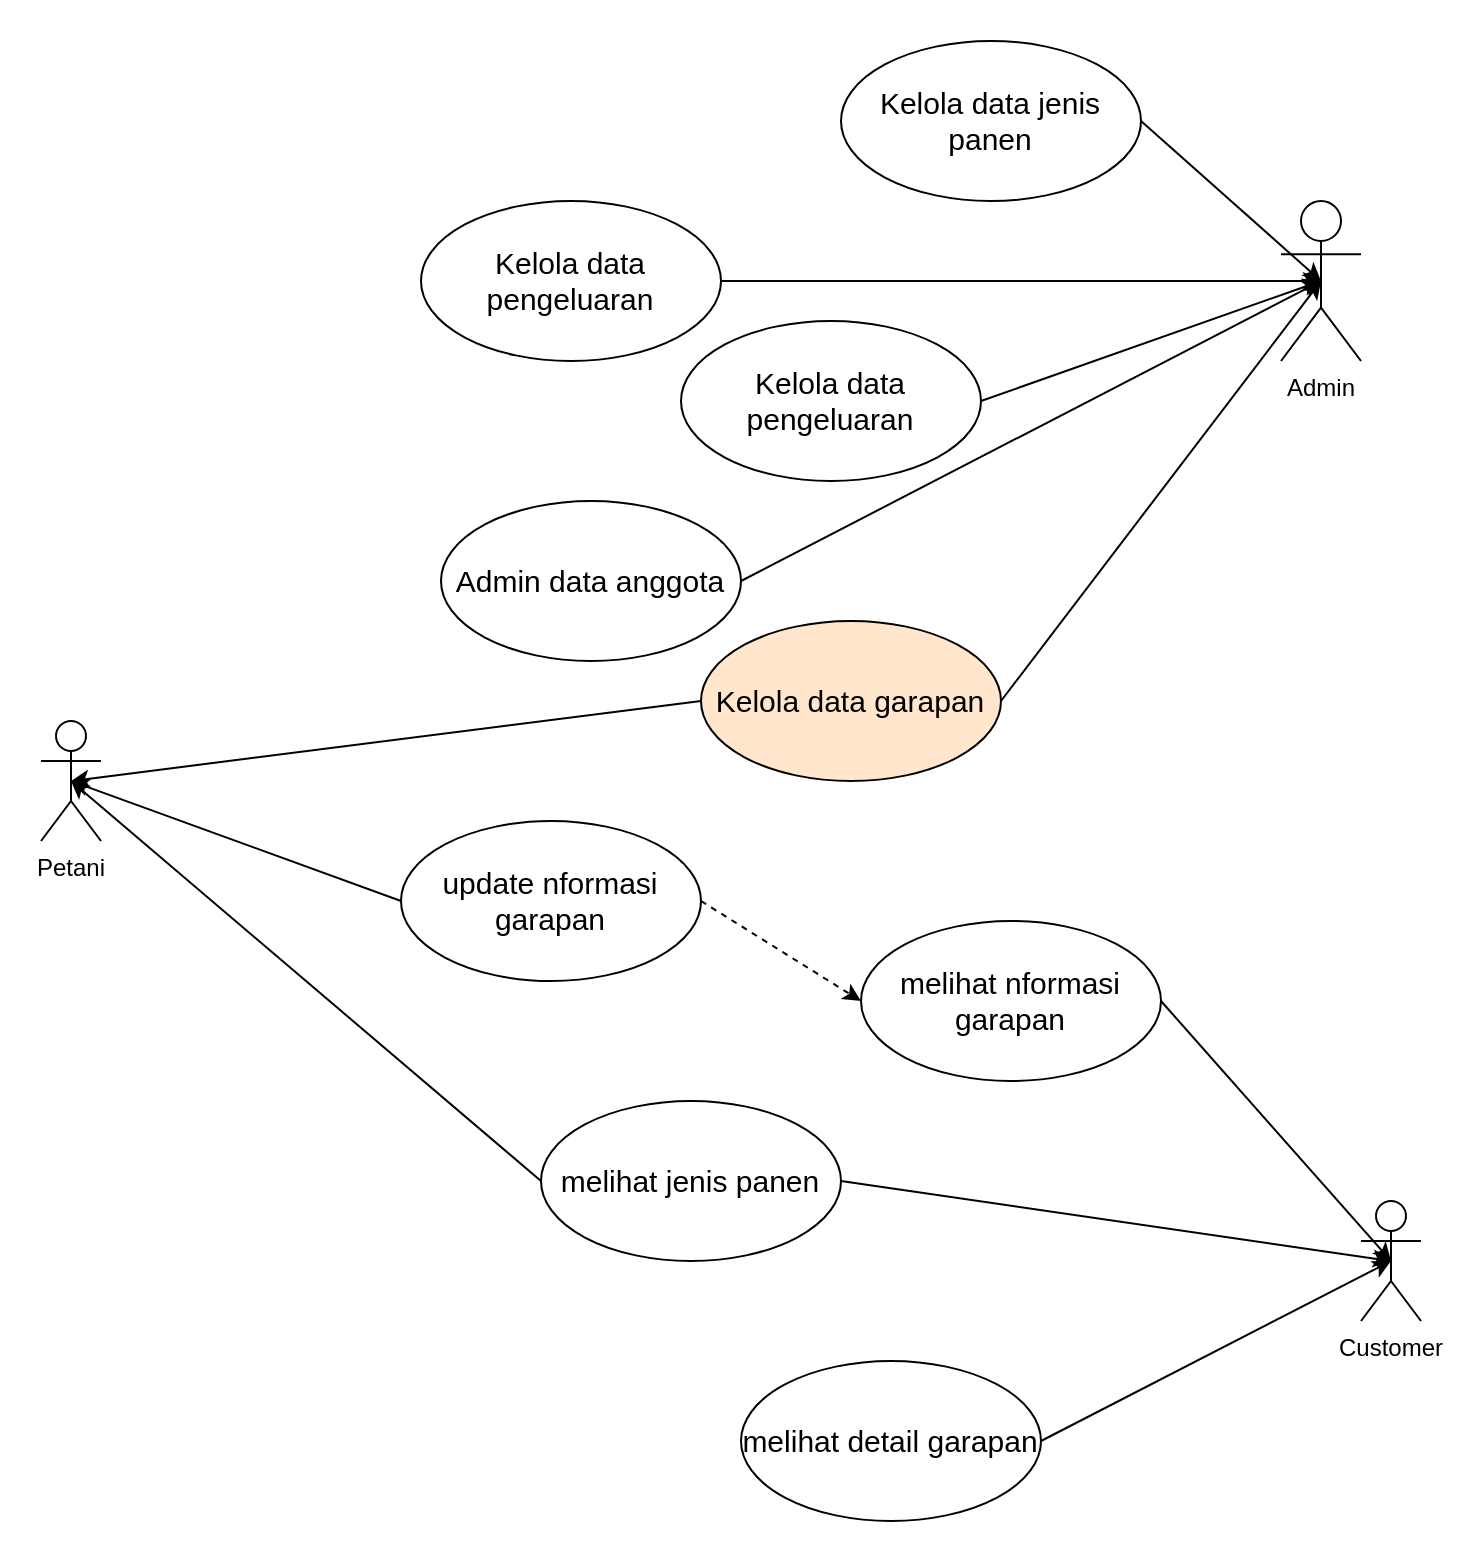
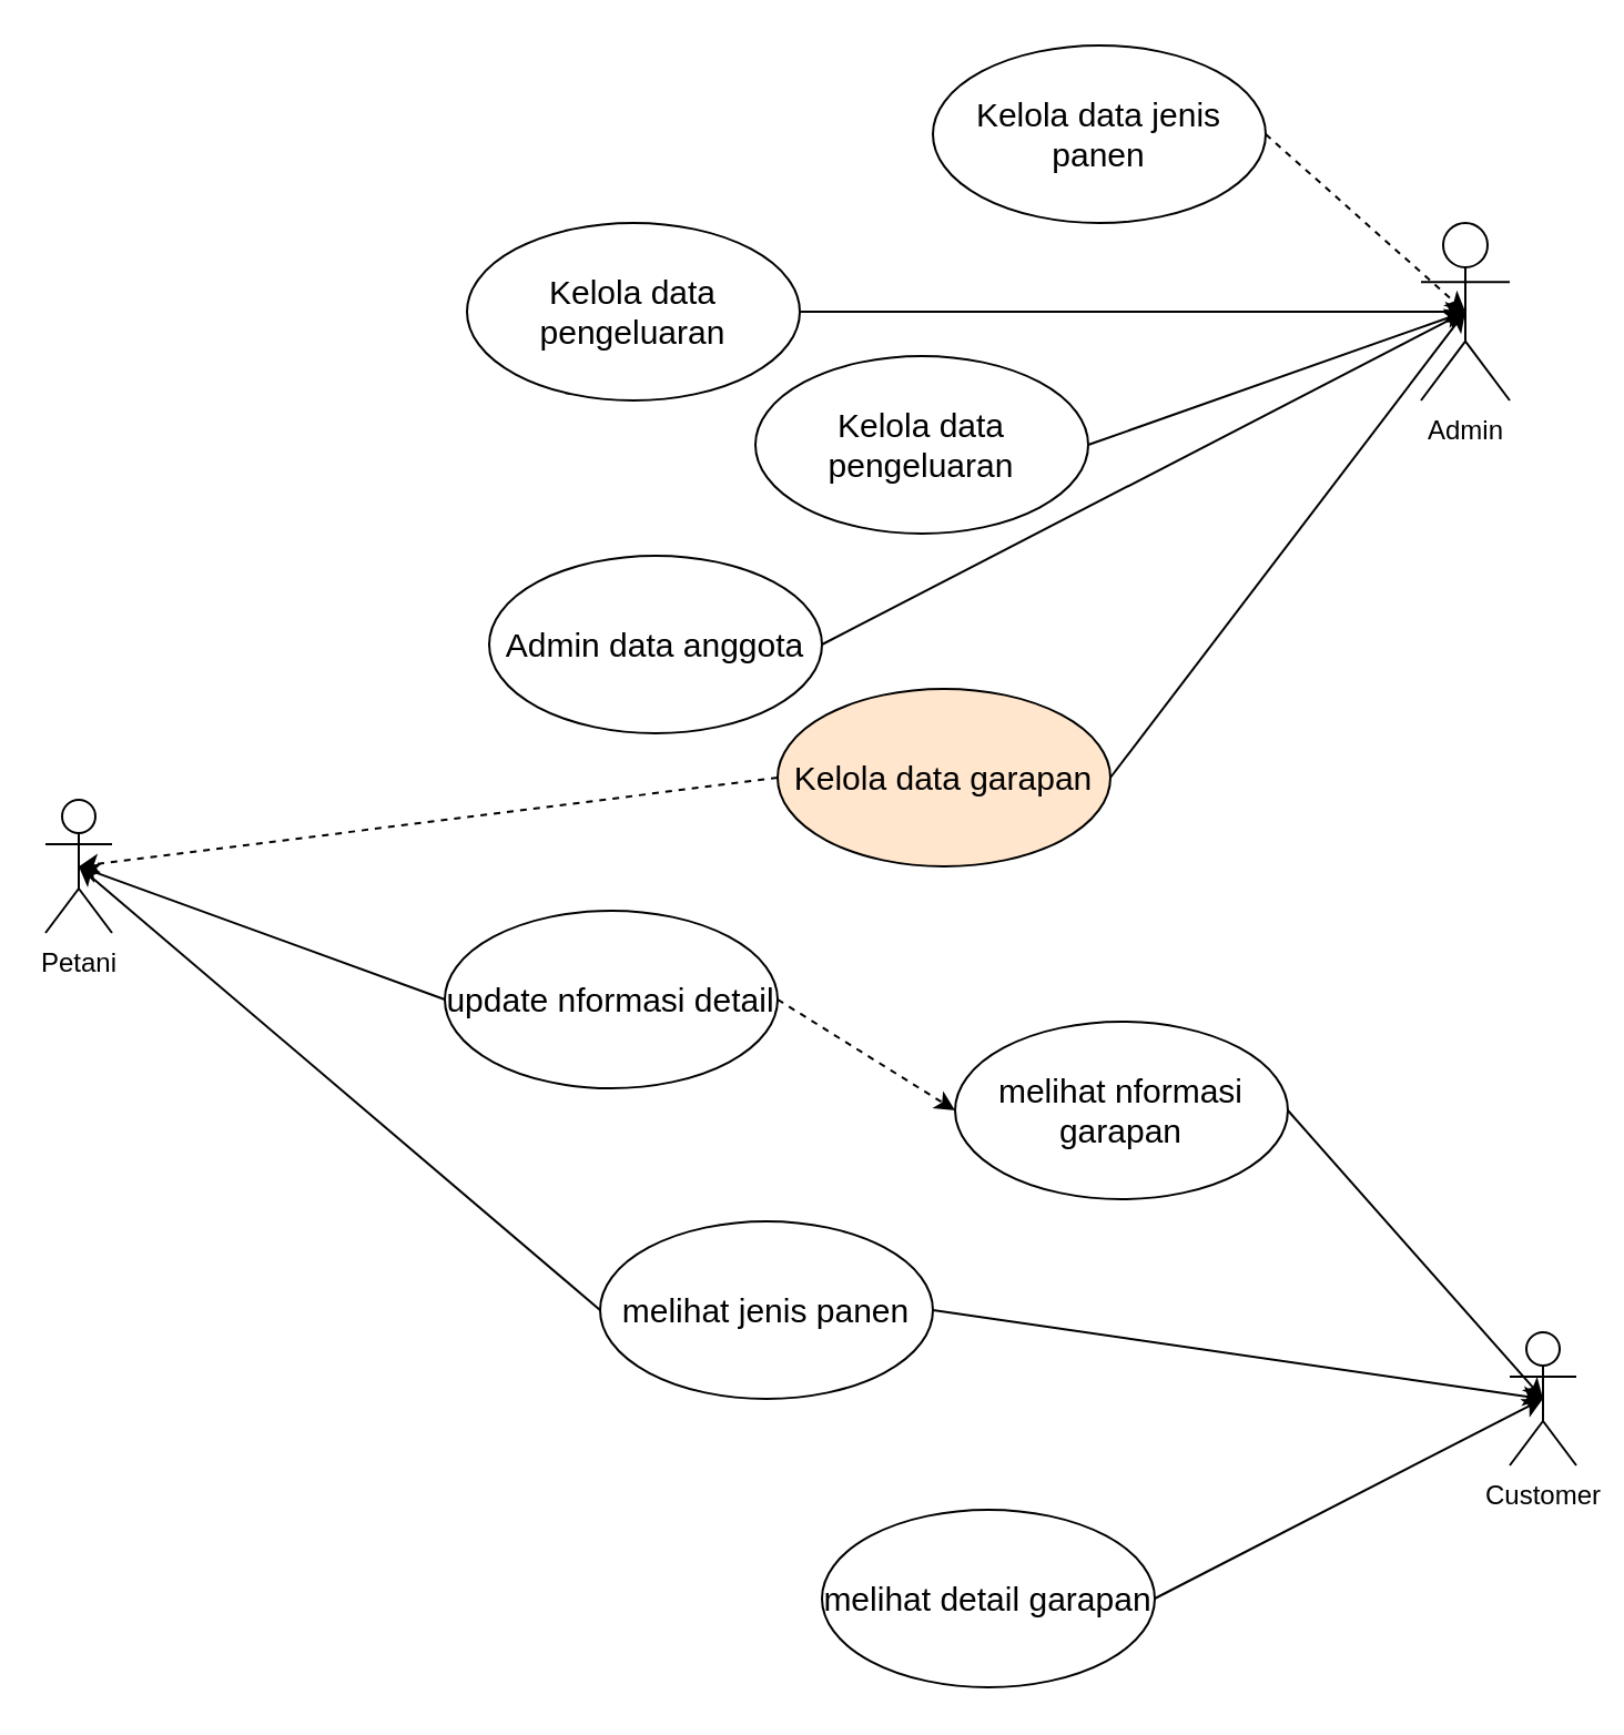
- <mxCell id="5" style="rounded=0;orthogonalLoop=1;jettySize=auto;html=1;exitX=1;exitY=0.5;exitDx=0;exitDy=0;entryX=0.5;entryY=0.5;entryDx=0;entryDy=0;entryPerimeter=0;" edge="1" parent="1" source="6" target="3"><mxGeometry relative="1" as="geometry" /></mxCell>
+ <mxCell id="5" style="rounded=0;orthogonalLoop=1;jettySize=auto;html=1;exitX=1;exitY=0.5;exitDx=0;exitDy=0;entryX=0.5;entryY=0.5;entryDx=0;entryDy=0;entryPerimeter=0;dashed=1;" edge="1" parent="1" source="6" target="3"><mxGeometry relative="1" as="geometry" /></mxCell>
- <mxCell id="21" style="rounded=0;orthogonalLoop=1;jettySize=auto;html=1;exitX=0;exitY=0.5;exitDx=0;exitDy=0;entryX=0.5;entryY=0.5;entryDx=0;entryDy=0;entryPerimeter=0;" edge="1" parent="1" source="11" target="2"><mxGeometry relative="1" as="geometry" /></mxCell>
+ <mxCell id="21" style="rounded=0;orthogonalLoop=1;jettySize=auto;html=1;exitX=0;exitY=0.5;exitDx=0;exitDy=0;entryX=0.5;entryY=0.5;entryDx=0;entryDy=0;entryPerimeter=0;dashed=1;" edge="1" parent="1" source="11" target="2"><mxGeometry relative="1" as="geometry" /></mxCell>
- <mxCell id="16" value="&lt;span style=&quot;font-size: 15px;&quot;&gt;update nformasi garapan&lt;/span&gt;" style="ellipse;whiteSpace=wrap;html=1;" vertex="1" parent="1"><mxGeometry x="200" y="410" width="150" height="80" as="geometry" /></mxCell>
+ <mxCell id="16" value="&lt;span style=&quot;font-size: 15px;&quot;&gt;update nformasi detail&lt;/span&gt;" style="ellipse;whiteSpace=wrap;html=1;" vertex="1" parent="1"><mxGeometry x="200" y="410" width="150" height="80" as="geometry" /></mxCell>
